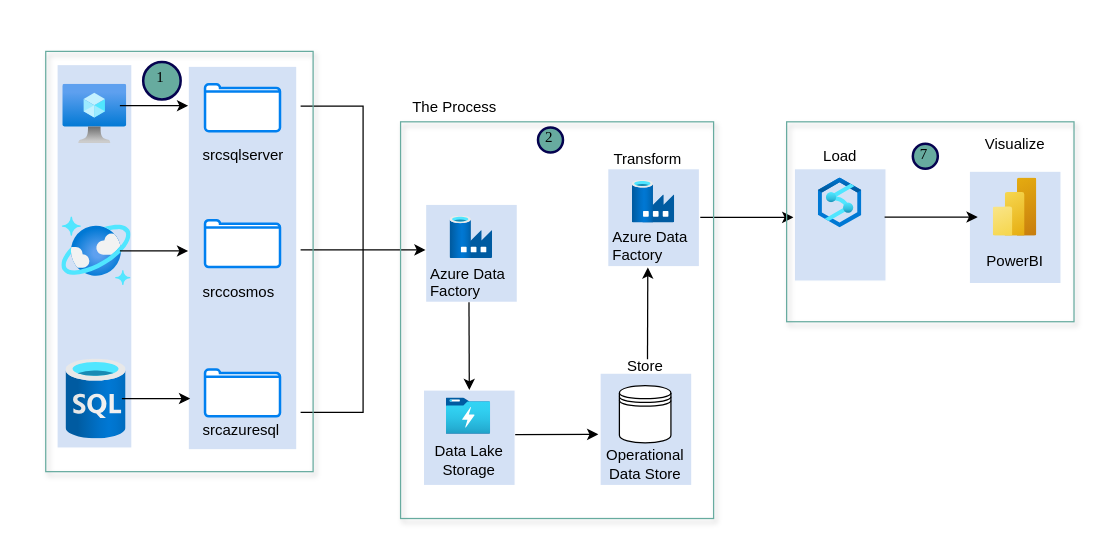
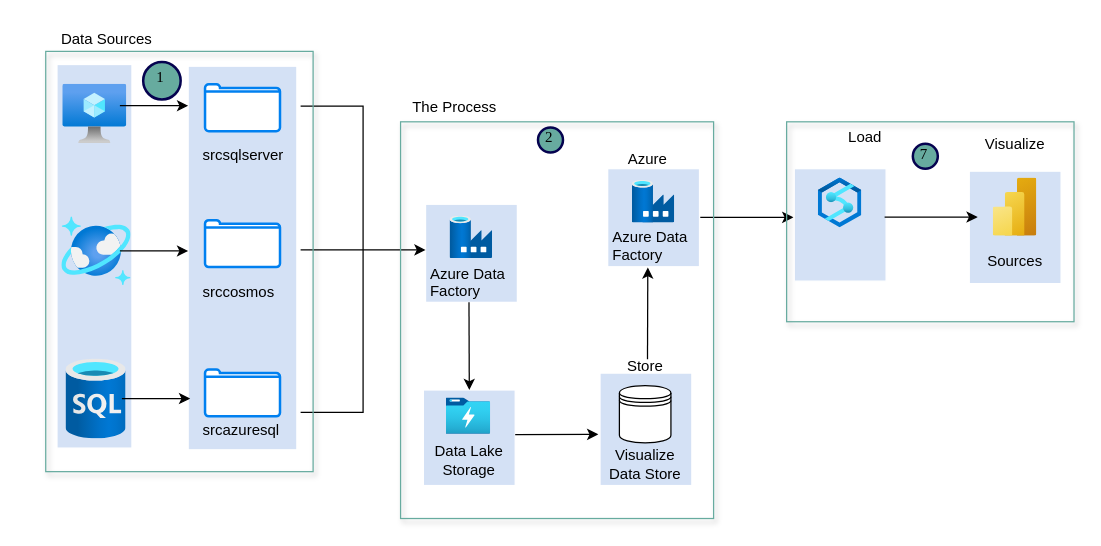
+ <mxCell id="46" value="Data Sources" style="text;strokeColor=none;align=center;fillColor=none;html=1;verticalAlign=middle;whiteSpace=wrap;rounded=0;" vertex="1" parent="1"><mxGeometry x="20" y="20.63" width="130" height="20" as="geometry" /></mxCell>
- <mxCell id="40" value="Load" style="text;strokeColor=none;align=center;fillColor=none;html=1;verticalAlign=middle;whiteSpace=wrap;rounded=0;" vertex="1" parent="1"><mxGeometry x="641.87" y="114.5" width="60" height="20" as="geometry" /></mxCell>
+ <mxCell id="40" value="Load" style="text;strokeColor=none;align=center;fillColor=none;html=1;verticalAlign=middle;whiteSpace=wrap;rounded=0;" vertex="1" parent="1"><mxGeometry x="661.87" y="99.5" width="60" height="20" as="geometry" /></mxCell>
- <mxCell id="37" value="Transform" style="text;strokeColor=none;align=center;fillColor=none;html=1;verticalAlign=middle;whiteSpace=wrap;rounded=0;" vertex="1" parent="1"><mxGeometry x="487.51" y="116.5" width="60" height="20" as="geometry" /></mxCell>
+ <mxCell id="37" value="Azure" style="text;strokeColor=none;align=center;fillColor=none;html=1;verticalAlign=middle;whiteSpace=wrap;rounded=0;" vertex="1" parent="1"><mxGeometry x="487.51" y="116.5" width="60" height="20" as="geometry" /></mxCell>
- <mxCell id="42" value=" PowerBI" style="text;strokeColor=none;align=center;fillColor=none;html=1;verticalAlign=middle;whiteSpace=wrap;rounded=0;" vertex="1" parent="1"><mxGeometry x="781.91" y="194" width="60" height="30" as="geometry" /></mxCell>
+ <mxCell id="42" value=" Sources" style="text;strokeColor=none;align=center;fillColor=none;html=1;verticalAlign=middle;whiteSpace=wrap;rounded=0;" vertex="1" parent="1"><mxGeometry x="781.91" y="194" width="60" height="30" as="geometry" /></mxCell>
- <mxCell id="33" value=" Operational Data Store" style="text;strokeColor=none;align=center;fillColor=none;html=1;verticalAlign=middle;whiteSpace=wrap;rounded=0;" vertex="1" parent="1"><mxGeometry x="485.76" y="358.13" width="60" height="25.75" as="geometry" /></mxCell>
+ <mxCell id="33" value=" Visualize Data Store" style="text;strokeColor=none;align=center;fillColor=none;html=1;verticalAlign=middle;whiteSpace=wrap;rounded=0;" vertex="1" parent="1"><mxGeometry x="485.76" y="358.13" width="60" height="25.75" as="geometry" /></mxCell>
